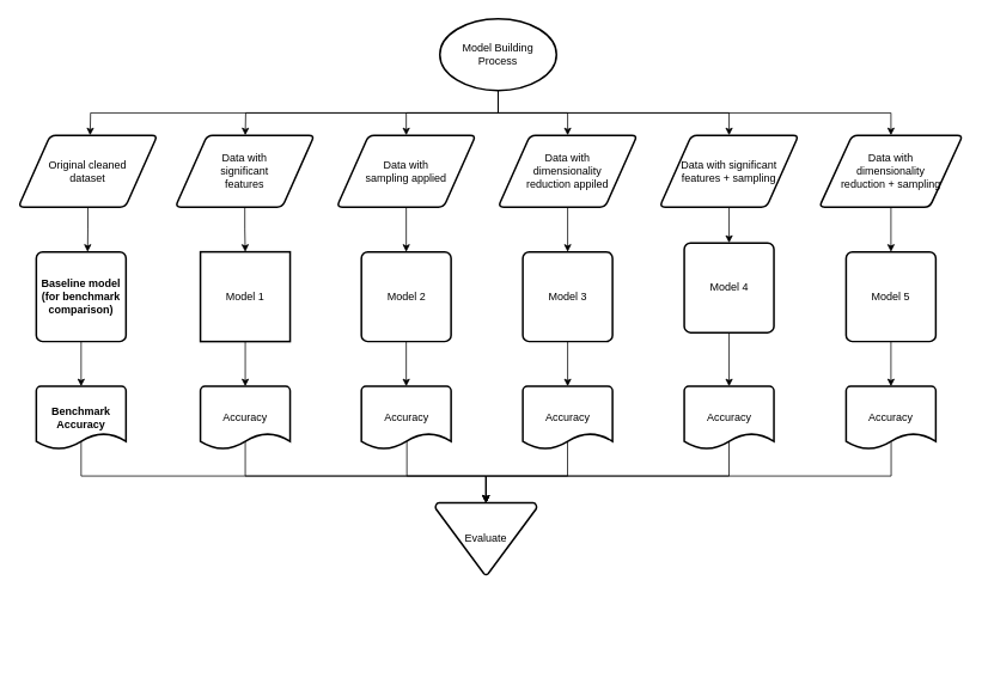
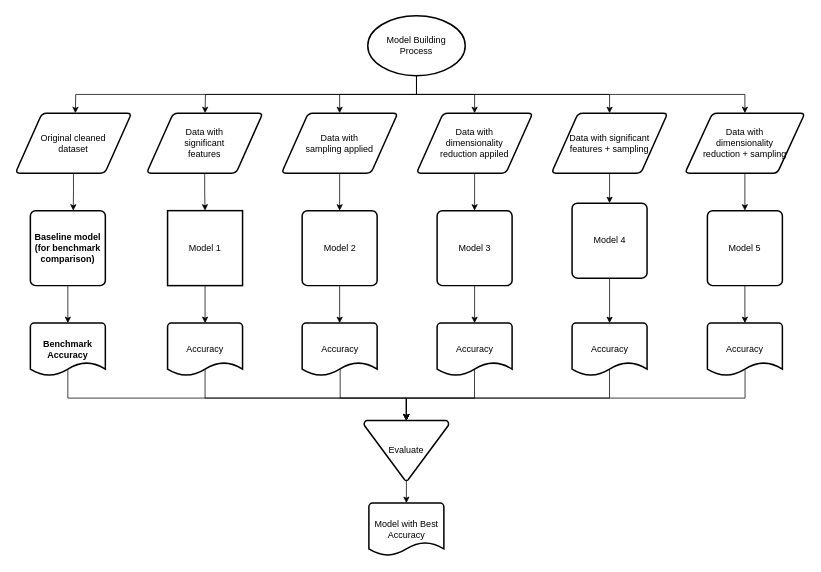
+ <mxCell id="45" style="edgeStyle=orthogonalEdgeStyle;rounded=0;orthogonalLoop=1;jettySize=auto;html=1;exitX=0.5;exitY=1;exitDx=0;exitDy=0;exitPerimeter=0;entryX=0.5;entryY=0;entryDx=0;entryDy=0;entryPerimeter=0;" edge="1" parent="1" source="46" target="47"><mxGeometry relative="1" as="geometry" /></mxCell>
+ <mxCell id="47" value="Model with Best Accuracy" style="strokeWidth=2;html=1;shape=mxgraph.flowchart.document2;whiteSpace=wrap;size=0.25;" vertex="1" parent="1"><mxGeometry x="491.5" y="670" width="100" height="70" as="geometry" /></mxCell>
